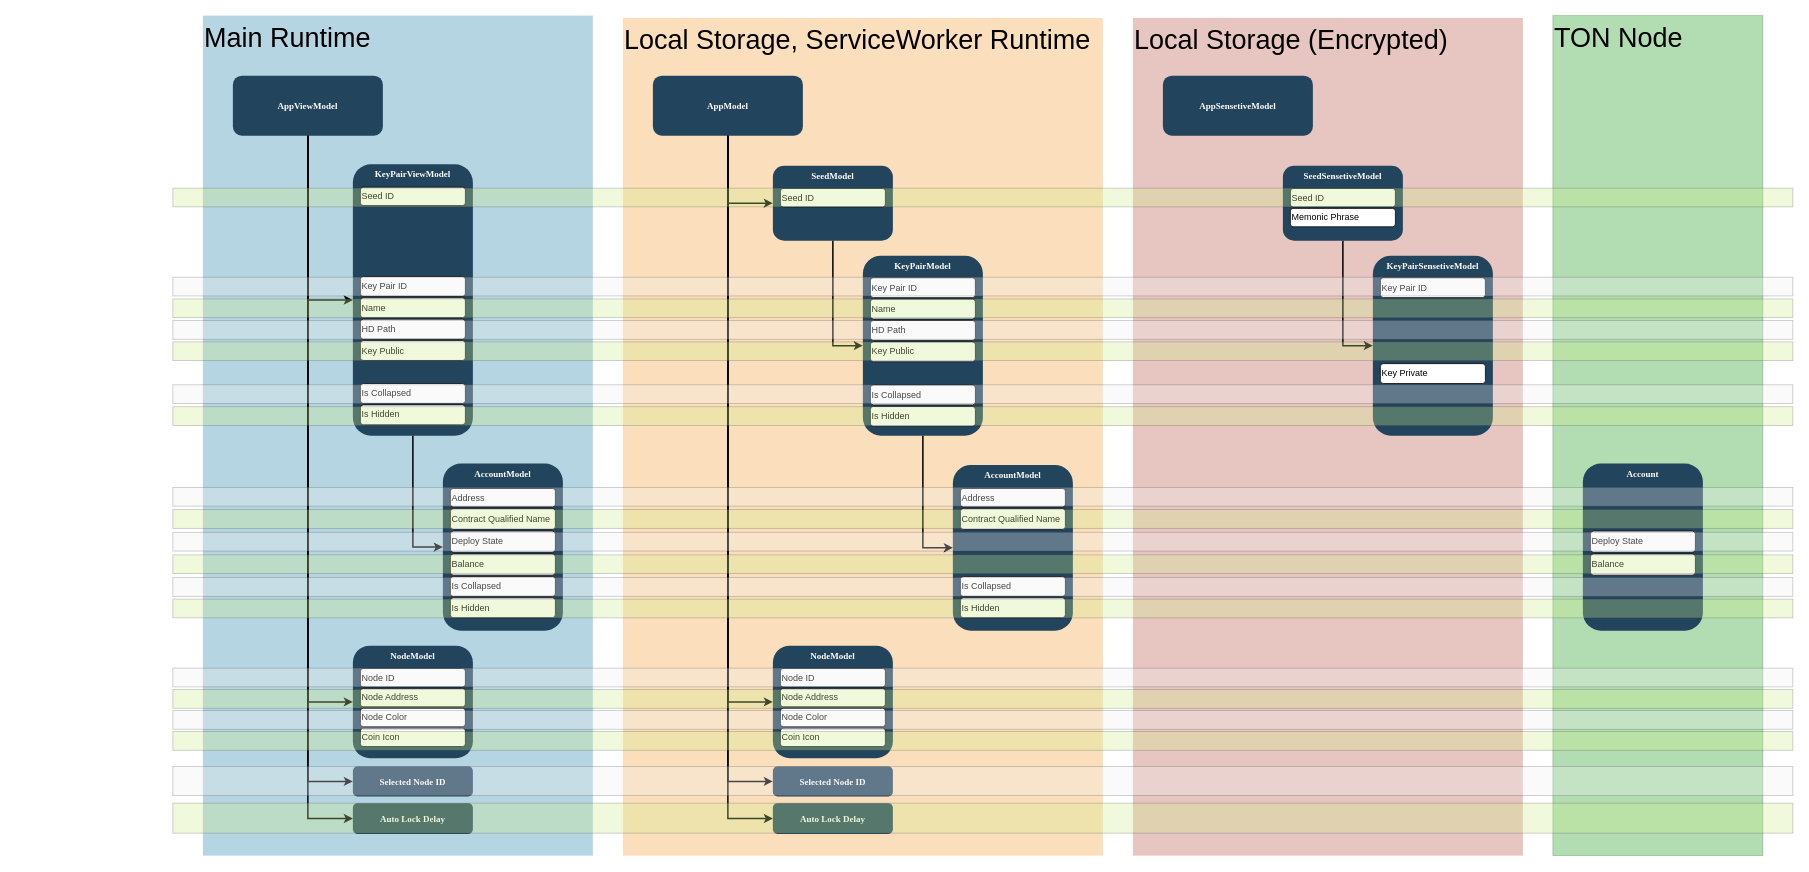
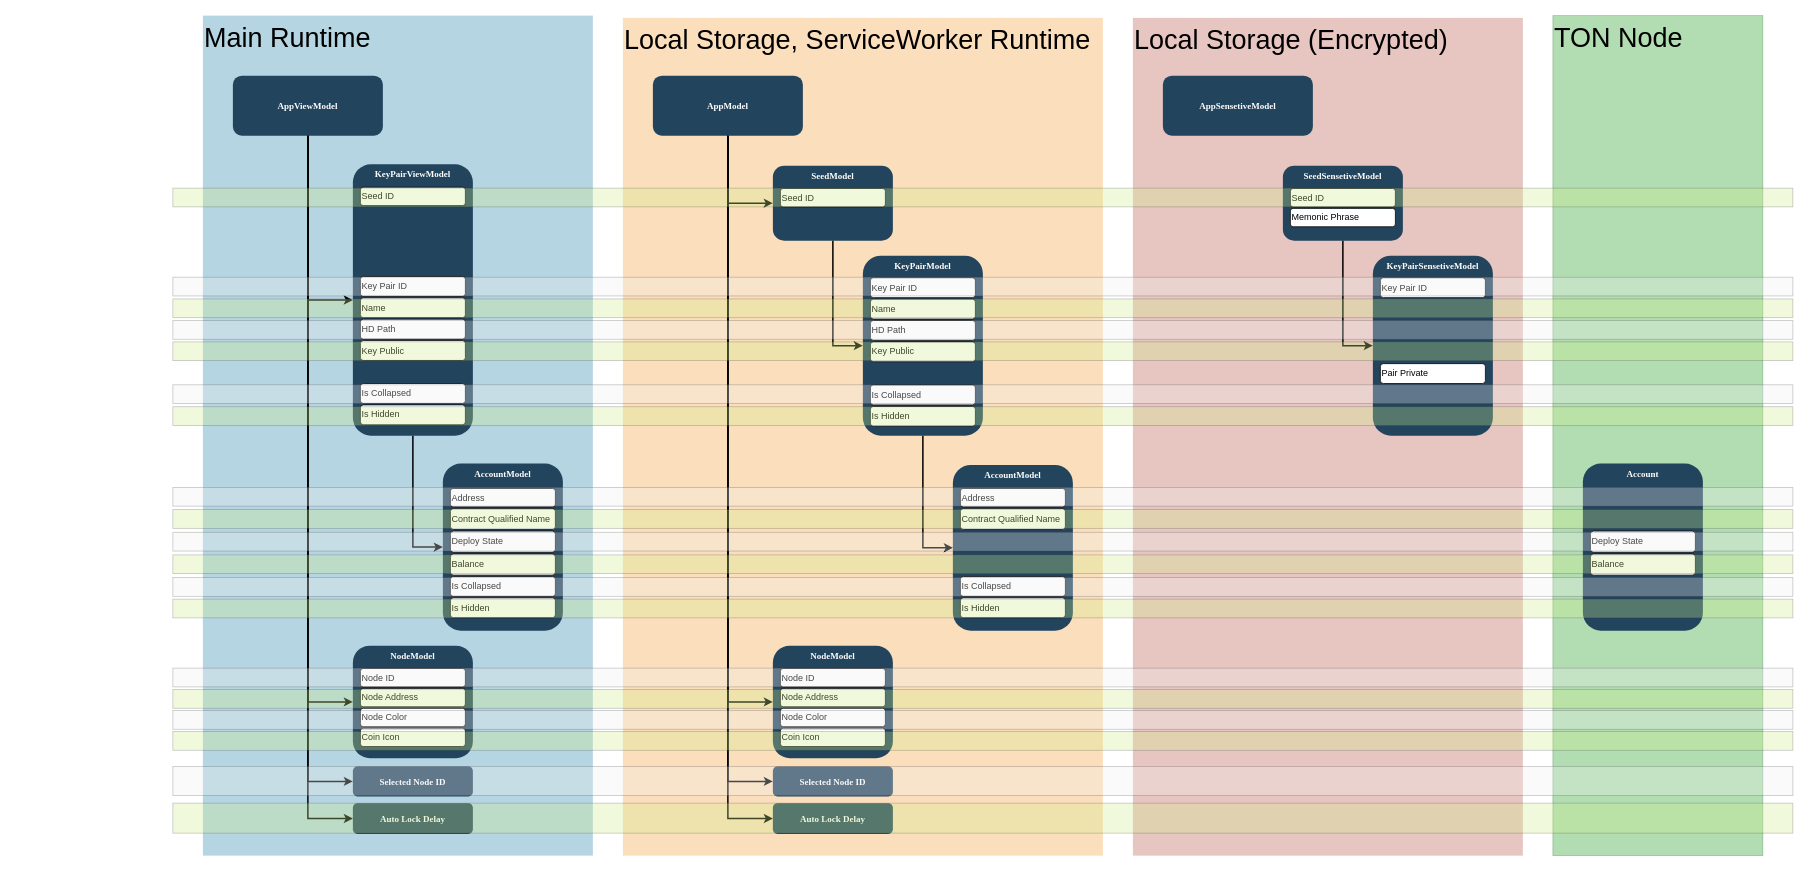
- <mxCell id="65" value="Key Private" style="rounded=1;whiteSpace=wrap;html=1;labelBackgroundColor=none;fontSize=12;align=left;" vertex="1" parent="1"><mxGeometry x="1840" y="484" width="140" height="26.5" as="geometry" /></mxCell>
+ <mxCell id="65" value="Pair Private" style="rounded=1;whiteSpace=wrap;html=1;labelBackgroundColor=none;fontSize=12;align=left;" vertex="1" parent="1"><mxGeometry x="1840" y="484" width="140" height="26.5" as="geometry" /></mxCell>
